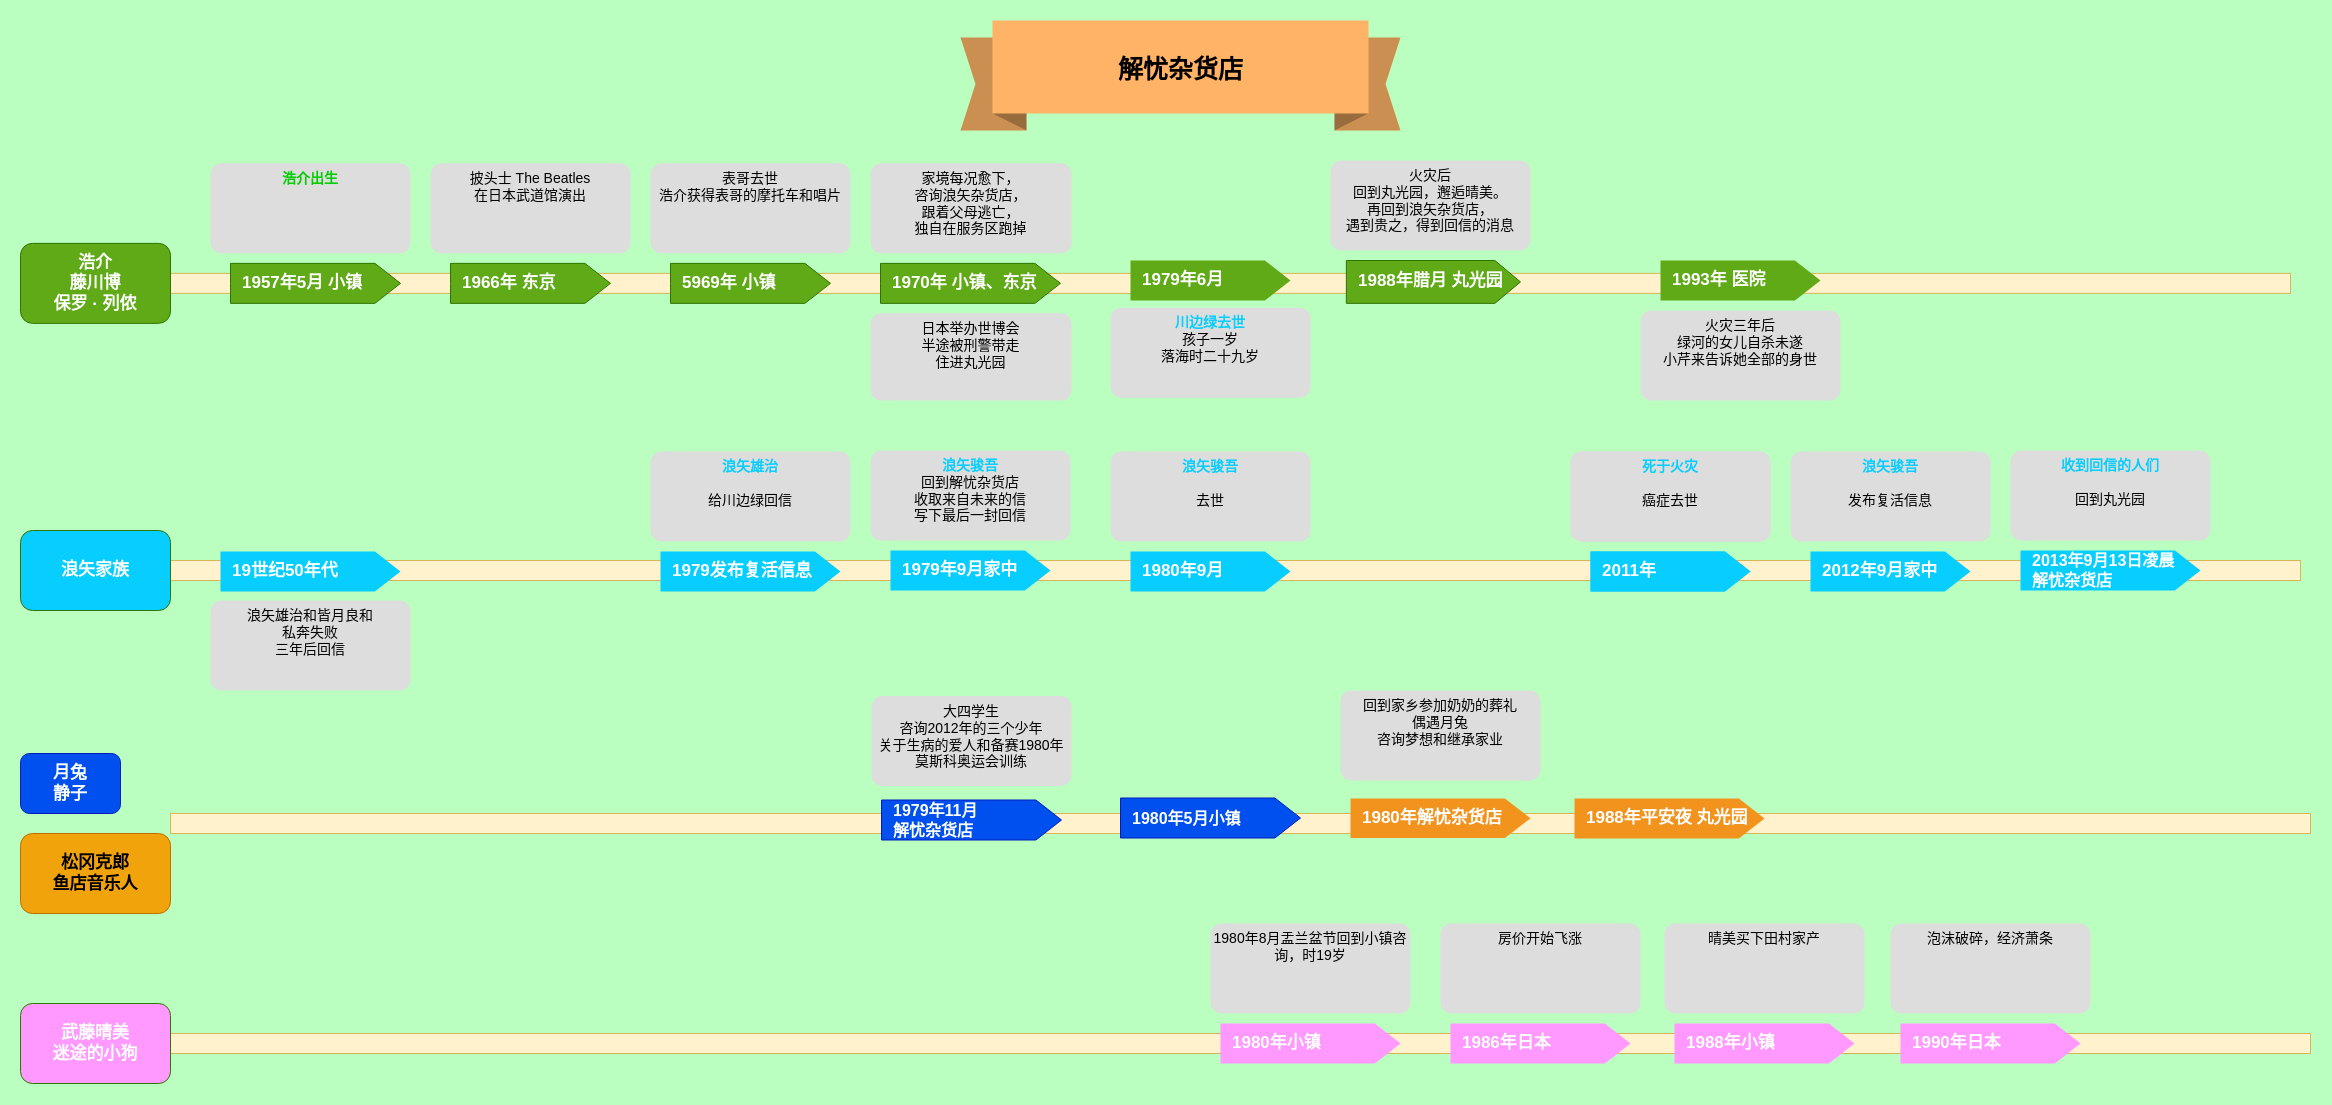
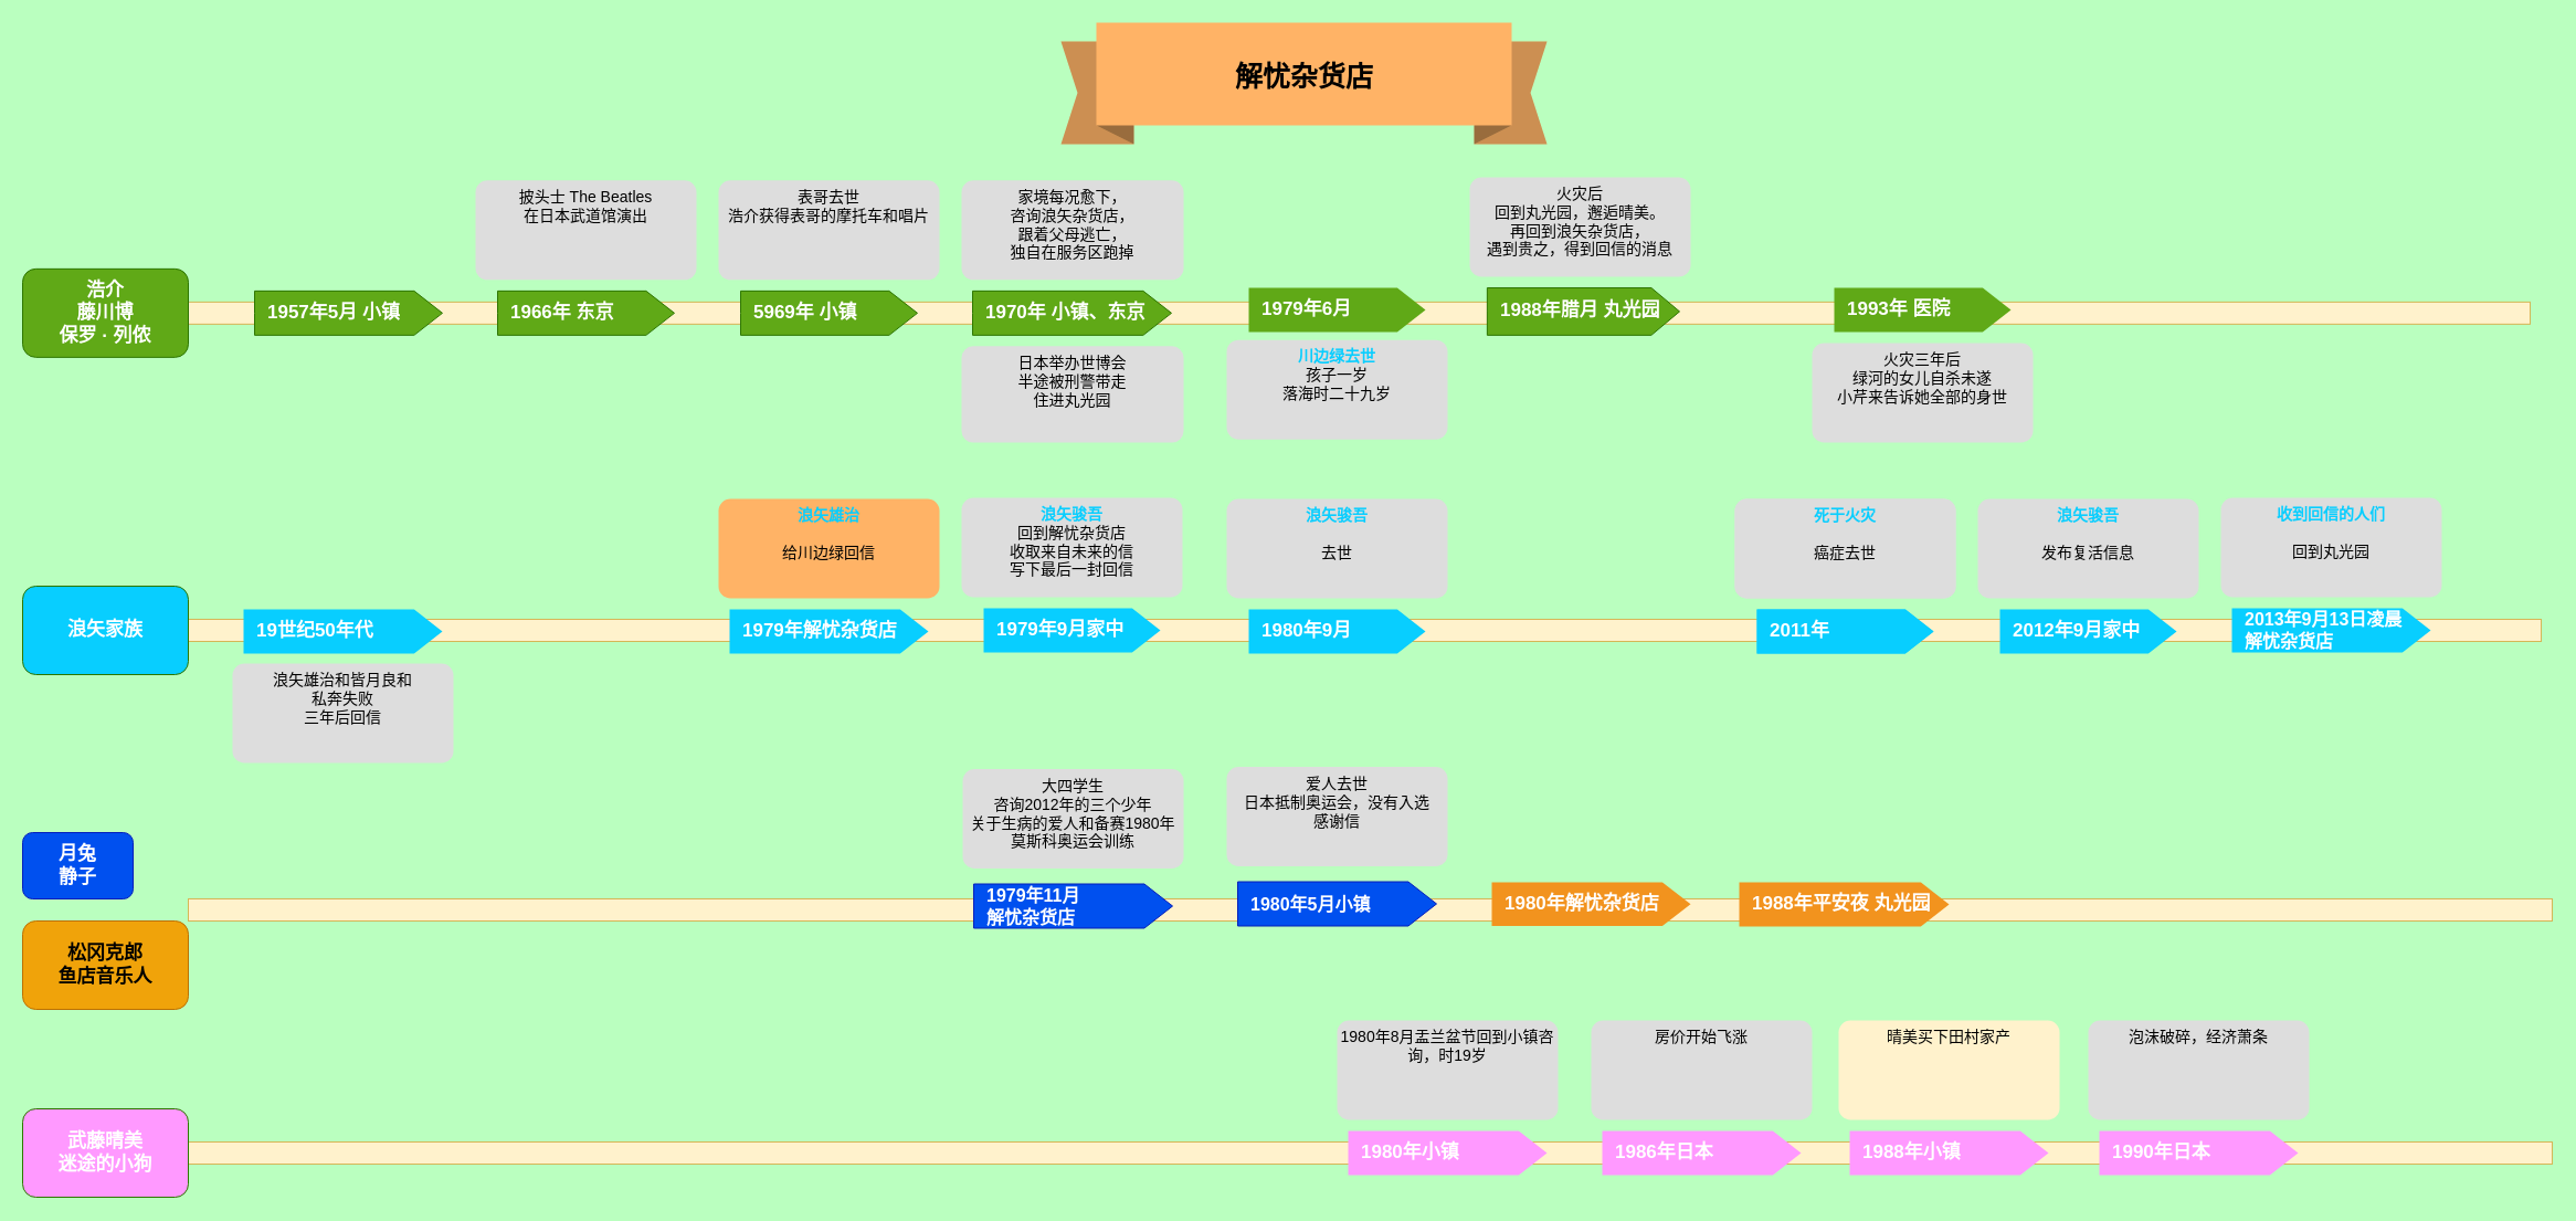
- <mxCell id="23" value="&lt;font style=&quot;font-size: 14px&quot;&gt;&lt;font&gt;浩介出生&lt;/font&gt;&lt;br style=&quot;font-size: 14px&quot;&gt;&lt;/font&gt;" style="rounded=1;strokeColor=none;fillColor=#DDDDDD;align=center;arcSize=12;verticalAlign=top;whiteSpace=wrap;html=1;fontSize=14;fontFamily=Helvetica;fontColor=#00CC00;fontStyle=1" parent="22" vertex="1"><mxGeometry width="200" height="90" as="geometry" /></mxCell>
- <mxCell id="10" value="&lt;font style=&quot;font-size: 14px&quot;&gt;&lt;b&gt;&lt;font color=&quot;#08ceff&quot;&gt;浪矢雄治&lt;/font&gt;&lt;br&gt;&lt;/b&gt;&lt;br&gt;给川边绿回信&lt;br style=&quot;font-size: 14px&quot;&gt;&lt;/font&gt;" style="rounded=1;strokeColor=none;fillColor=#DDDDDD;align=center;arcSize=12;verticalAlign=top;whiteSpace=wrap;html=1;fontSize=14;fontFamily=Helvetica;fontColor=default;" parent="8" vertex="1"><mxGeometry width="200" height="90" as="geometry" /></mxCell>
+ <mxCell id="10" value="&lt;font style=&quot;font-size: 14px&quot;&gt;&lt;b&gt;&lt;font color=&quot;#08ceff&quot;&gt;浪矢雄治&lt;/font&gt;&lt;br&gt;&lt;/b&gt;&lt;br&gt;给川边绿回信&lt;br style=&quot;font-size: 14px&quot;&gt;&lt;/font&gt;" style="rounded=1;strokeColor=none;fillColor=#ffb366;align=center;arcSize=12;verticalAlign=top;whiteSpace=wrap;html=1;fontSize=14;fontFamily=Helvetica;fontColor=default;" parent="8" vertex="1"><mxGeometry width="200" height="90" as="geometry" /></mxCell>
- <mxCell id="9" value="1979发布复活信息" style="shape=mxgraph.infographic.ribbonSimple;notch1=0;notch2=25.6;notch=0;html=1;fillColor=#08CEFF;strokeColor=none;shadow=0;fontSize=17;fontColor=#FFFFFF;align=left;spacingLeft=10;fontStyle=1;rounded=1;fontFamily=Helvetica;" parent="8" vertex="1"><mxGeometry x="10" y="100" width="180" height="40" as="geometry" /></mxCell>
+ <mxCell id="9" value="1979年解忧杂货店" style="shape=mxgraph.infographic.ribbonSimple;notch1=0;notch2=25.6;notch=0;html=1;fillColor=#08CEFF;strokeColor=none;shadow=0;fontSize=17;fontColor=#FFFFFF;align=left;spacingLeft=10;fontStyle=1;rounded=1;fontFamily=Helvetica;" parent="8" vertex="1"><mxGeometry x="10" y="100" width="180" height="40" as="geometry" /></mxCell>
- <mxCell id="77" value="&lt;font style=&quot;font-size: 14px&quot;&gt;回到家乡参加奶奶的葬礼&lt;br&gt;偶遇月兔&lt;br&gt;咨询梦想和继承家业&lt;br style=&quot;font-size: 14px&quot;&gt;&lt;/font&gt;" style="rounded=1;strokeColor=none;fillColor=#DDDDDD;align=center;arcSize=12;verticalAlign=top;whiteSpace=wrap;html=1;fontSize=14;fontFamily=Helvetica;fontColor=default;" parent="1" vertex="1"><mxGeometry x="1340" y="690" width="200" height="90" as="geometry" /></mxCell>
+ <mxCell id="59" value="&lt;font style=&quot;font-size: 14px&quot;&gt;爱人去世&lt;br&gt;日本抵制奥运会，没有入选&lt;br&gt;感谢信&lt;br style=&quot;font-size: 14px&quot;&gt;&lt;/font&gt;" style="rounded=1;strokeColor=none;fillColor=#DDDDDD;align=center;arcSize=12;verticalAlign=top;whiteSpace=wrap;html=1;fontSize=14;fontFamily=Helvetica;fontColor=default;" parent="58" vertex="1"><mxGeometry width="200" height="90" as="geometry" /></mxCell>
- <mxCell id="66" value="&lt;font style=&quot;font-size: 14px&quot;&gt;晴美买下田村家产&lt;br style=&quot;font-size: 14px&quot;&gt;&lt;/font&gt;" style="rounded=1;strokeColor=none;fillColor=#DDDDDD;align=center;arcSize=12;verticalAlign=top;whiteSpace=wrap;html=1;fontSize=14;fontFamily=Helvetica;fontColor=default;" vertex="1" parent="64"><mxGeometry width="200" height="90" as="geometry" /></mxCell>
+ <mxCell id="66" value="&lt;font style=&quot;font-size: 14px&quot;&gt;晴美买下田村家产&lt;br style=&quot;font-size: 14px&quot;&gt;&lt;/font&gt;" style="rounded=1;strokeColor=none;fillColor=#fff2cc;align=center;arcSize=12;verticalAlign=top;whiteSpace=wrap;html=1;fontSize=14;fontFamily=Helvetica;fontColor=default;" vertex="1" parent="64"><mxGeometry width="200" height="90" as="geometry" /></mxCell>
